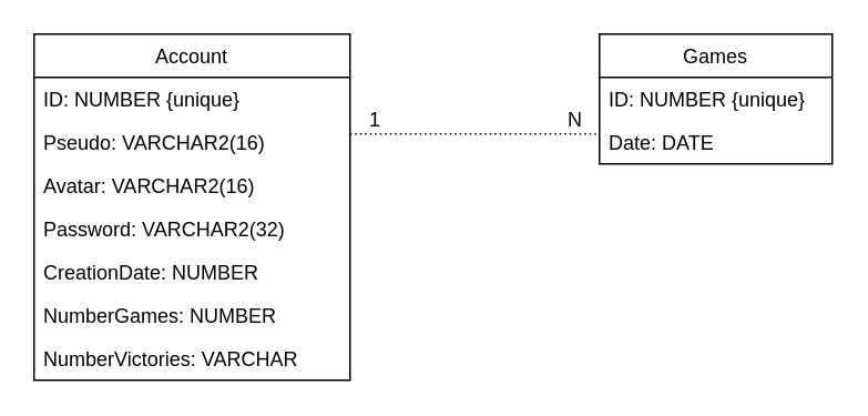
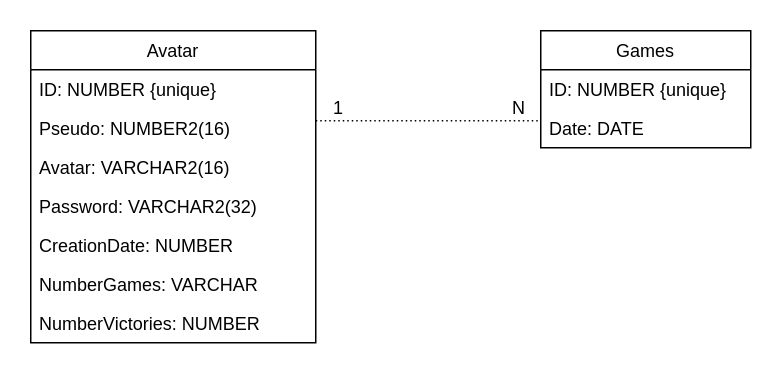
- <mxCell id="2" value="Account" style="swimlane;fontStyle=0;childLayout=stackLayout;horizontal=1;startSize=26;fillColor=none;horizontalStack=0;resizeParent=1;resizeParentMax=0;resizeLast=0;collapsible=1;marginBottom=0;" vertex="1" parent="1"><mxGeometry x="20" y="20" width="190" height="208" as="geometry" /></mxCell>
+ <mxCell id="2" value="Avatar" style="swimlane;fontStyle=0;childLayout=stackLayout;horizontal=1;startSize=26;fillColor=none;horizontalStack=0;resizeParent=1;resizeParentMax=0;resizeLast=0;collapsible=1;marginBottom=0;" vertex="1" parent="1"><mxGeometry x="20" y="20" width="190" height="208" as="geometry" /></mxCell>
- <mxCell id="4" value="Pseudo: VARCHAR2(16)" style="text;strokeColor=none;fillColor=none;align=left;verticalAlign=top;spacingLeft=4;spacingRight=4;overflow=hidden;rotatable=0;points=[[0,0.5],[1,0.5]];portConstraint=eastwest;" vertex="1" parent="2"><mxGeometry y="52" width="190" height="26" as="geometry" /></mxCell>
+ <mxCell id="4" value="Pseudo: NUMBER2(16)" style="text;strokeColor=none;fillColor=none;align=left;verticalAlign=top;spacingLeft=4;spacingRight=4;overflow=hidden;rotatable=0;points=[[0,0.5],[1,0.5]];portConstraint=eastwest;" vertex="1" parent="2"><mxGeometry y="52" width="190" height="26" as="geometry" /></mxCell>
- <mxCell id="8" value="NumberGames: NUMBER" style="text;strokeColor=none;fillColor=none;align=left;verticalAlign=top;spacingLeft=4;spacingRight=4;overflow=hidden;rotatable=0;points=[[0,0.5],[1,0.5]];portConstraint=eastwest;" vertex="1" parent="2"><mxGeometry y="156" width="190" height="26" as="geometry" /></mxCell>
+ <mxCell id="8" value="NumberGames: VARCHAR" style="text;strokeColor=none;fillColor=none;align=left;verticalAlign=top;spacingLeft=4;spacingRight=4;overflow=hidden;rotatable=0;points=[[0,0.5],[1,0.5]];portConstraint=eastwest;" vertex="1" parent="2"><mxGeometry y="156" width="190" height="26" as="geometry" /></mxCell>
- <mxCell id="9" value="NumberVictories: VARCHAR" style="text;strokeColor=none;fillColor=none;align=left;verticalAlign=top;spacingLeft=4;spacingRight=4;overflow=hidden;rotatable=0;points=[[0,0.5],[1,0.5]];portConstraint=eastwest;" vertex="1" parent="2"><mxGeometry y="182" width="190" height="26" as="geometry" /></mxCell>
+ <mxCell id="9" value="NumberVictories: NUMBER" style="text;strokeColor=none;fillColor=none;align=left;verticalAlign=top;spacingLeft=4;spacingRight=4;overflow=hidden;rotatable=0;points=[[0,0.5],[1,0.5]];portConstraint=eastwest;" vertex="1" parent="2"><mxGeometry y="182" width="190" height="26" as="geometry" /></mxCell>
